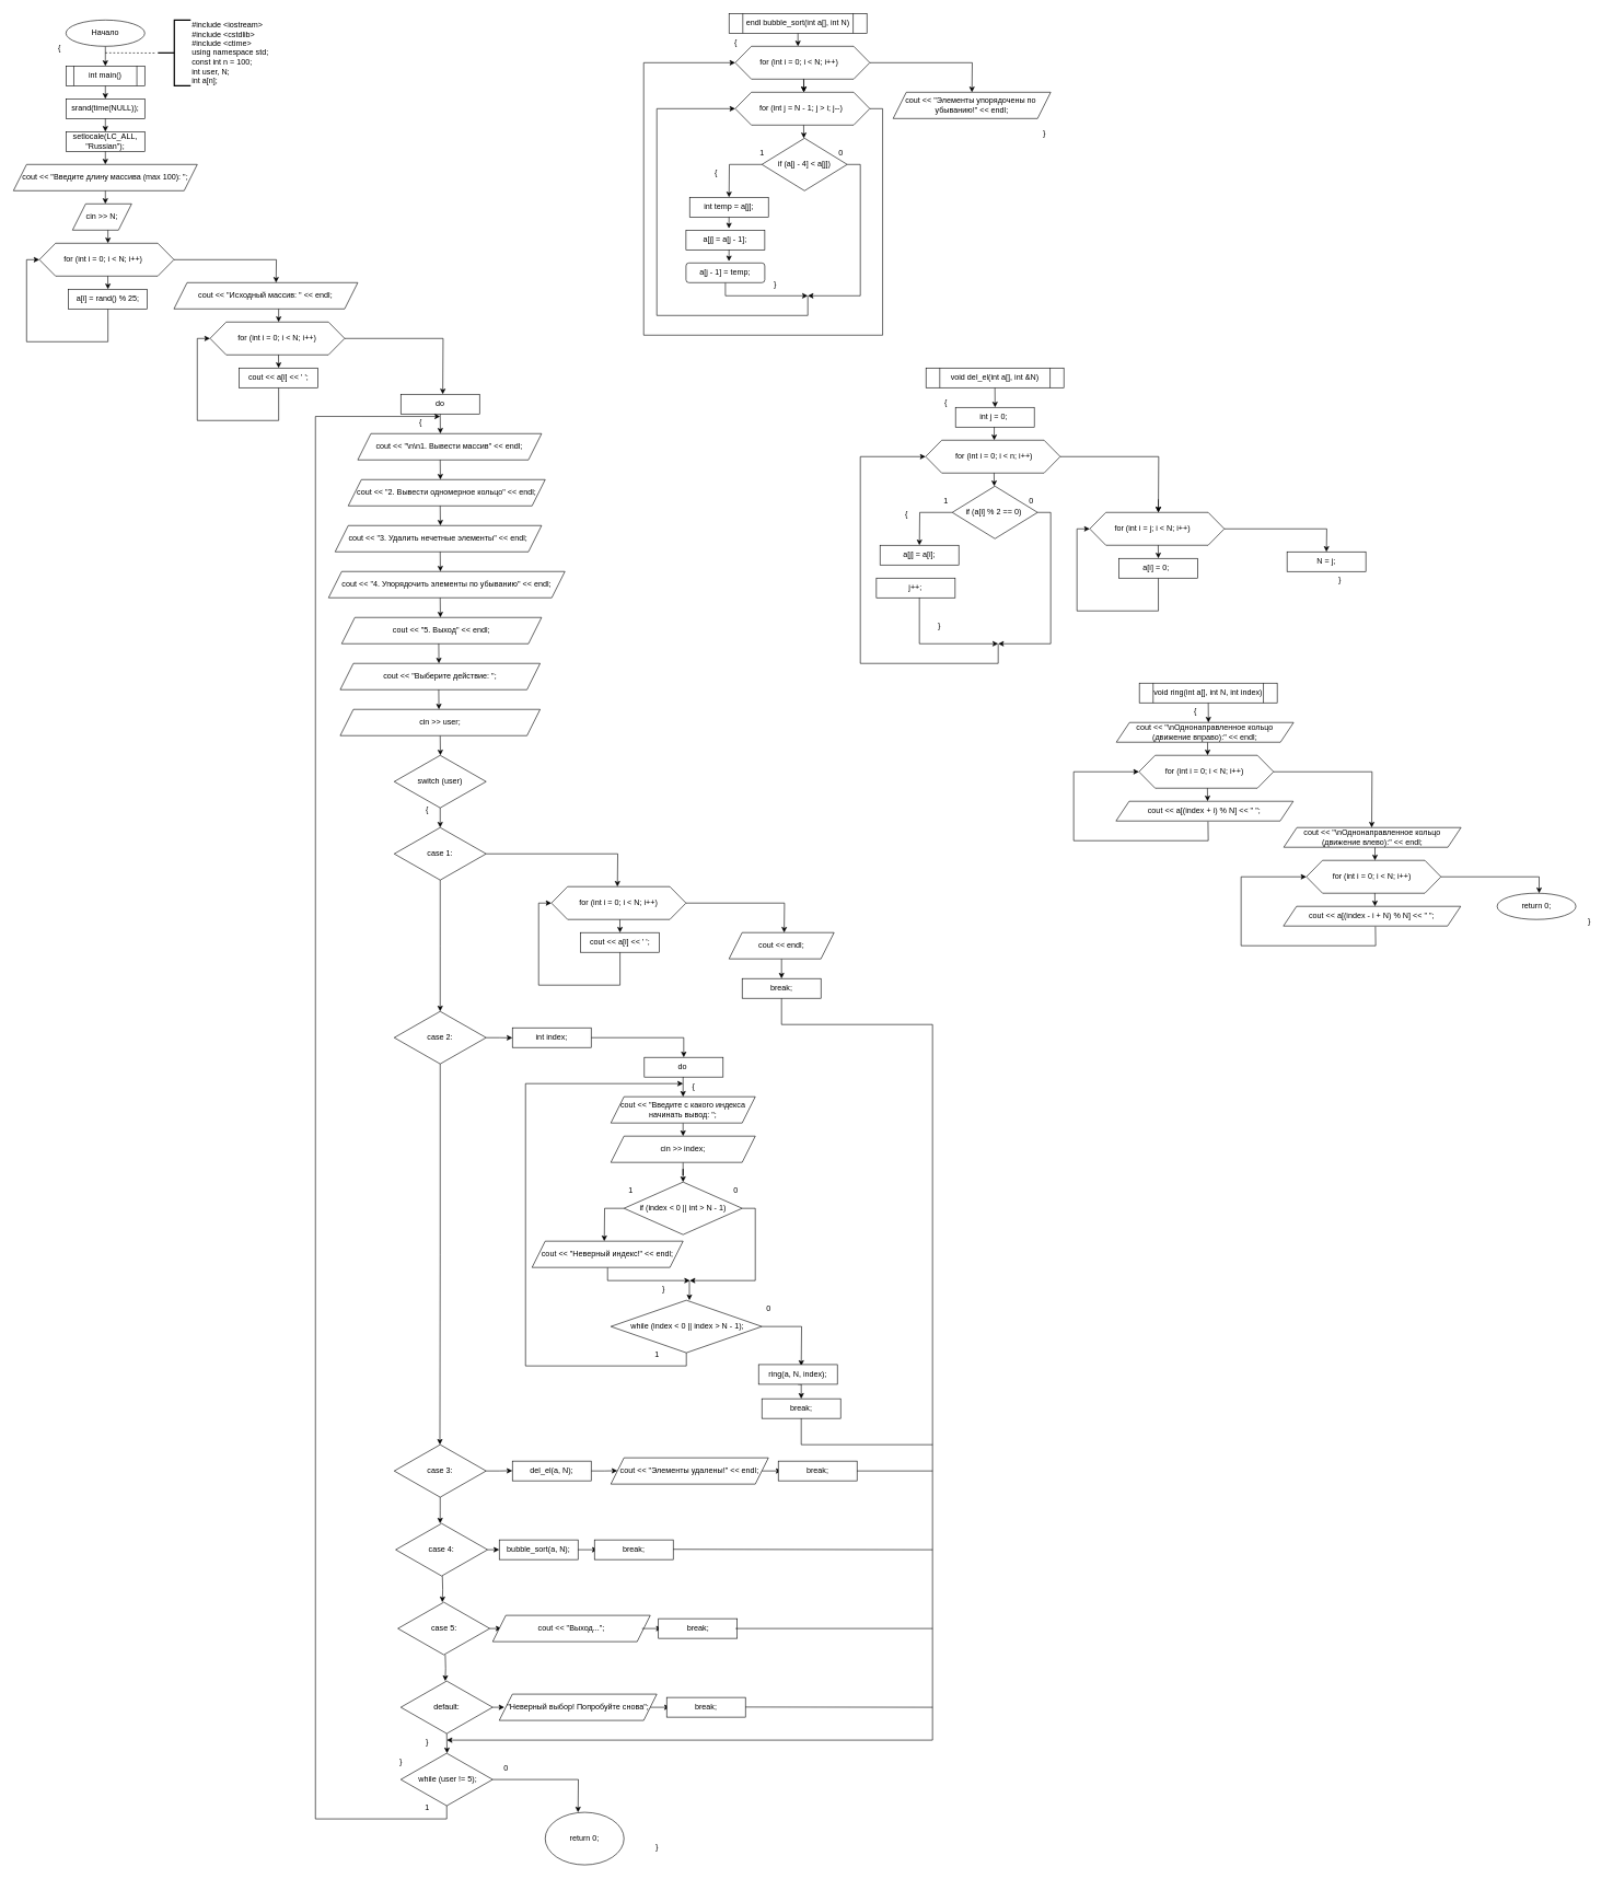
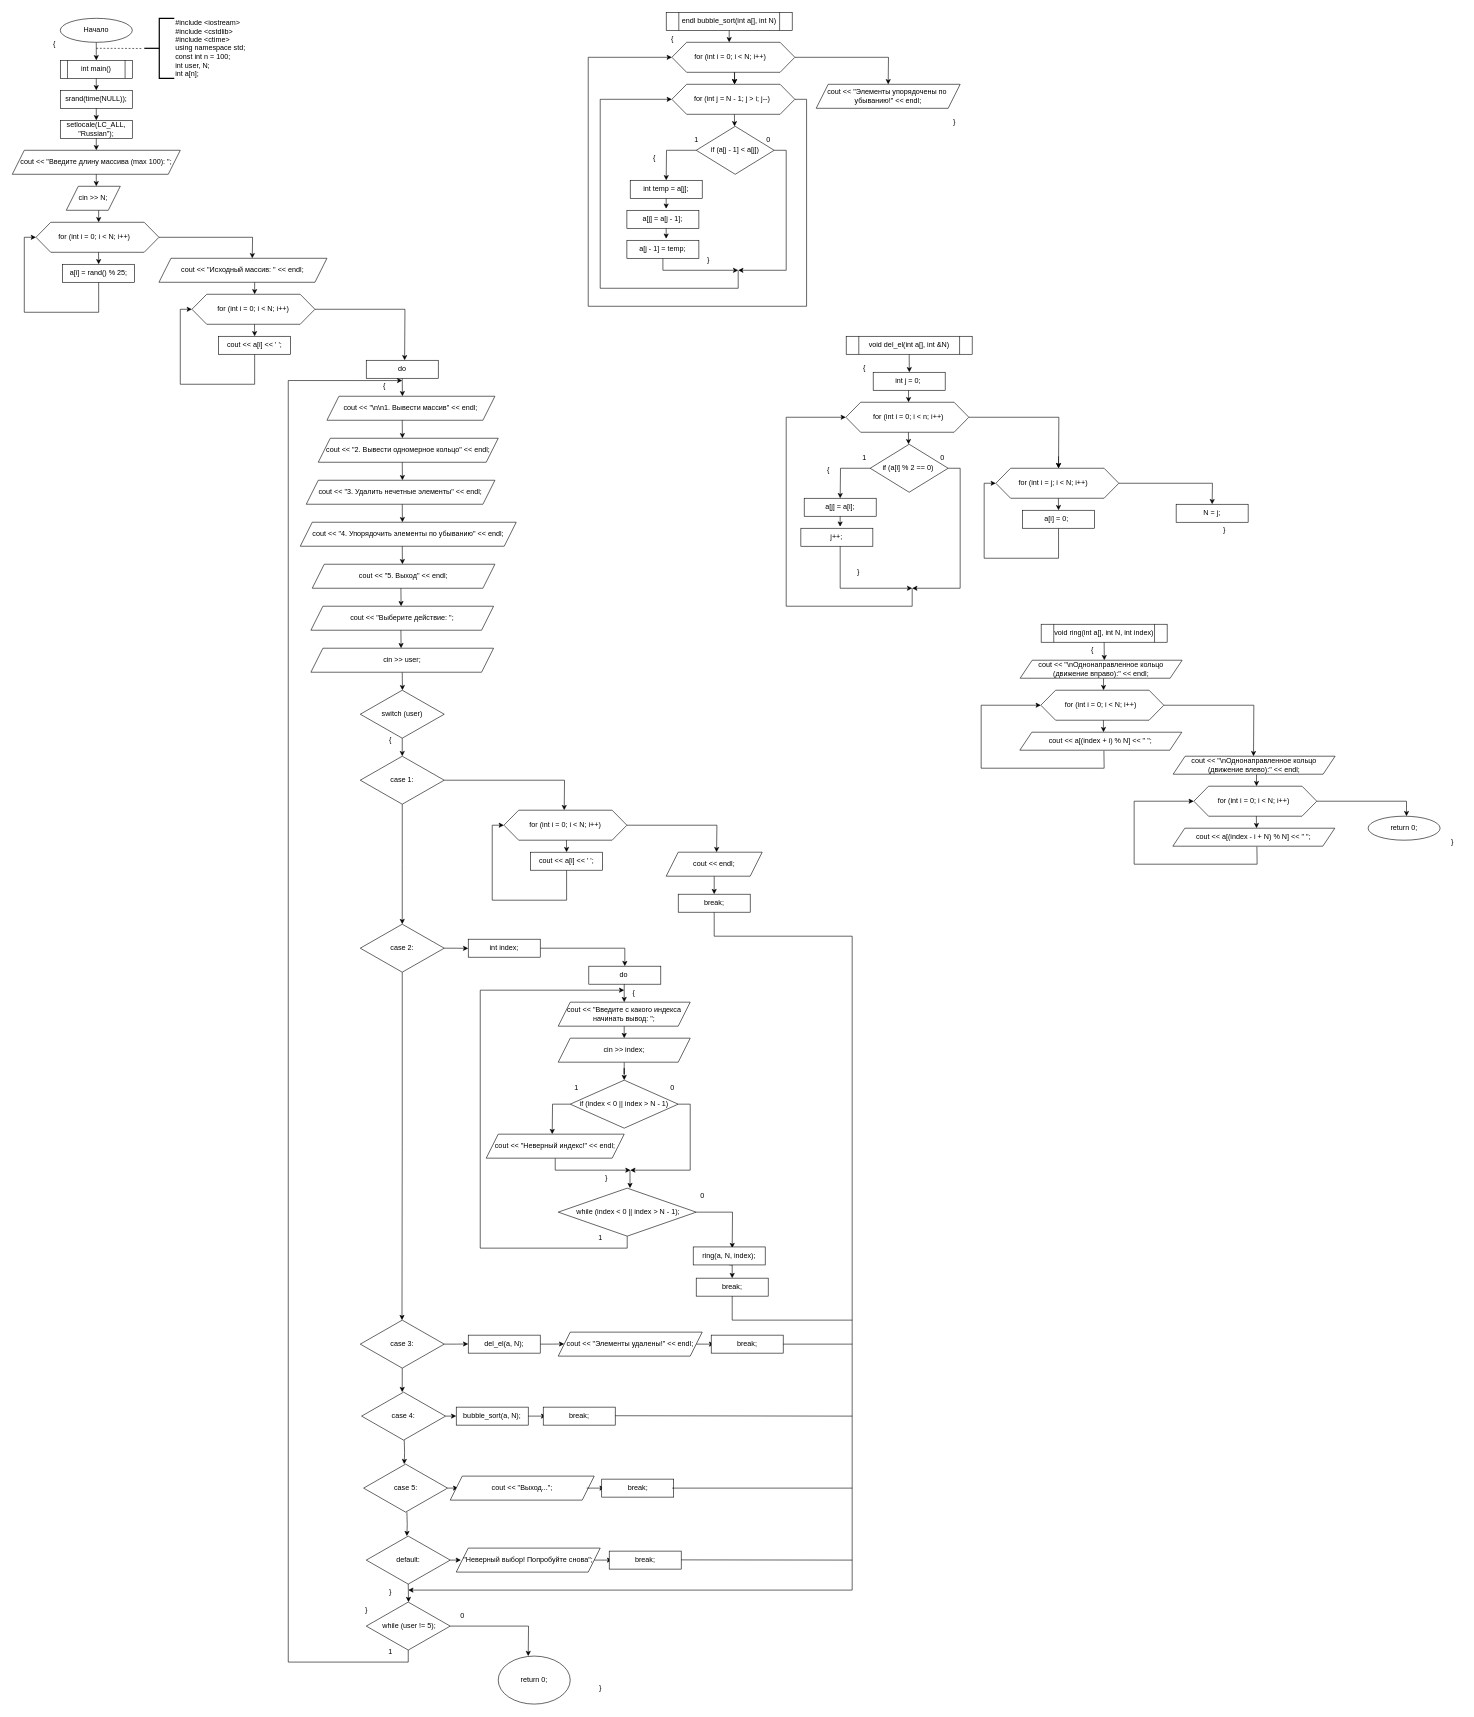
- <mxCell id="133" value="if (a[j - 4] &amp;lt; a[j])" style="rhombus;whiteSpace=wrap;html=1;" parent="1" vertex="1"><mxGeometry x="1160" y="210" width="130" height="80" as="geometry" /></mxCell>
+ <mxCell id="133" value="if (a[j - 1] &amp;lt; a[j])" style="rhombus;whiteSpace=wrap;html=1;" parent="1" vertex="1"><mxGeometry x="1160" y="210" width="130" height="80" as="geometry" /></mxCell>
- <mxCell id="138" value="a[j - 1] = temp;" style="whiteSpace=wrap;html=1;rounded=1;" parent="1" vertex="1"><mxGeometry x="1044.47" y="400" width="120" height="30" as="geometry" /></mxCell>
+ <mxCell id="138" value="a[j - 1] = temp;" style="rounded=0;whiteSpace=wrap;html=1;" parent="1" vertex="1"><mxGeometry x="1044.47" y="400" width="120" height="30" as="geometry" /></mxCell>
+ <mxCell id="155" style="edgeStyle=orthogonalEdgeStyle;rounded=0;orthogonalLoop=1;jettySize=auto;html=1;exitX=0.5;exitY=1;exitDx=0;exitDy=0;entryX=0.545;entryY=-0.085;entryDx=0;entryDy=0;entryPerimeter=0;" parent="1" source="153" target="154" edge="1"><mxGeometry relative="1" as="geometry" /></mxCell>
- <mxCell id="74" value="if (index &amp;lt; 0 || int &amp;gt; N - 1)" style="rhombus;whiteSpace=wrap;html=1;" parent="1" vertex="1"><mxGeometry x="950" y="1800" width="180" height="80" as="geometry" /></mxCell>
+ <mxCell id="74" value="if (index &amp;lt; 0 || index &amp;gt; N - 1)" style="rhombus;whiteSpace=wrap;html=1;" parent="1" vertex="1"><mxGeometry x="950" y="1800" width="180" height="80" as="geometry" /></mxCell>
